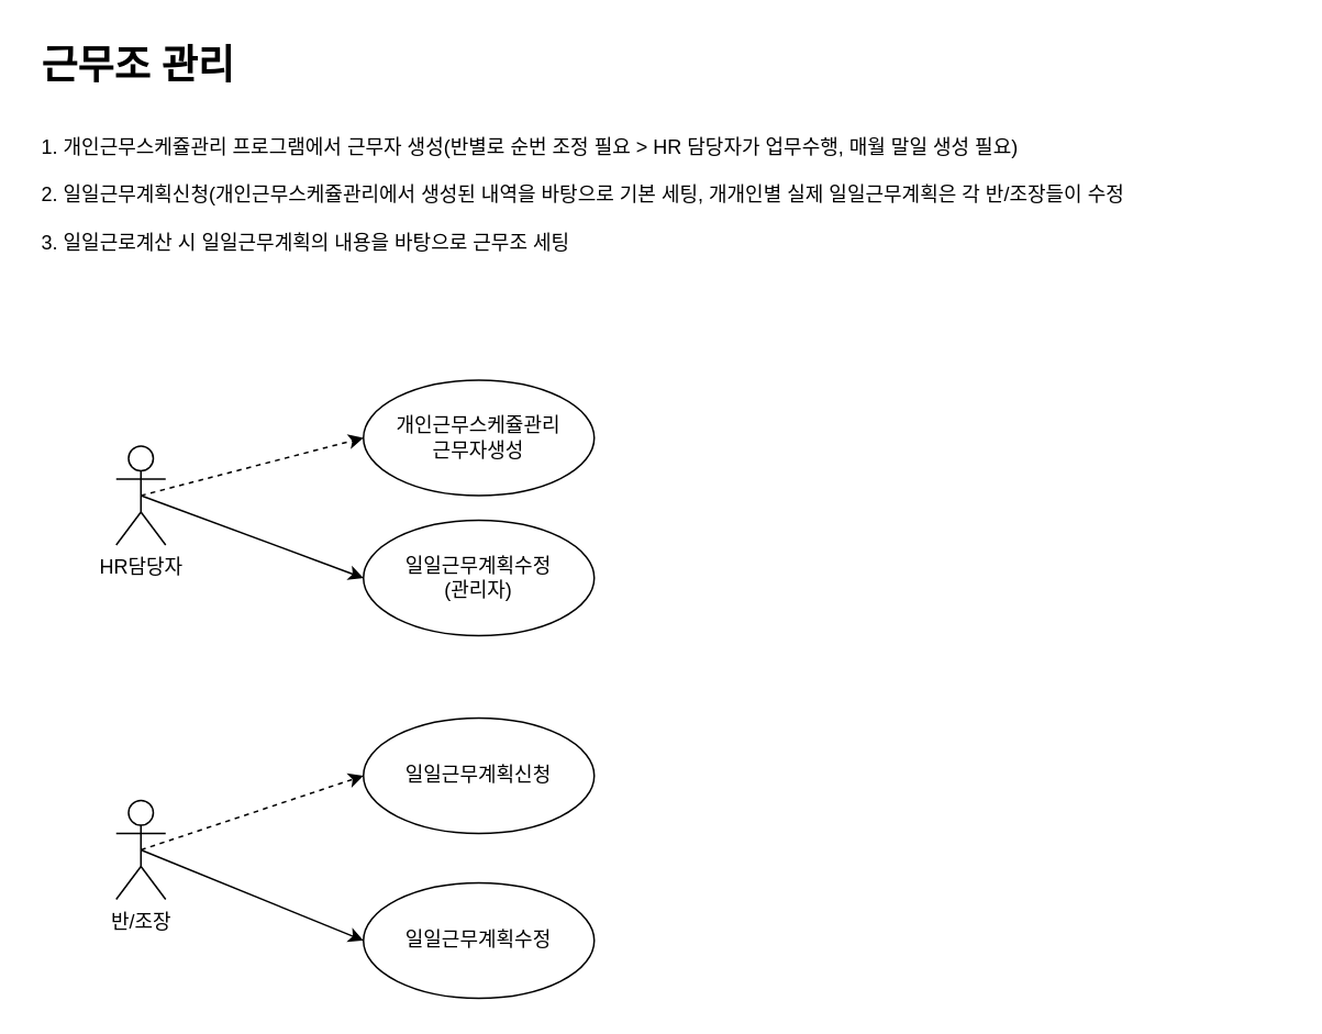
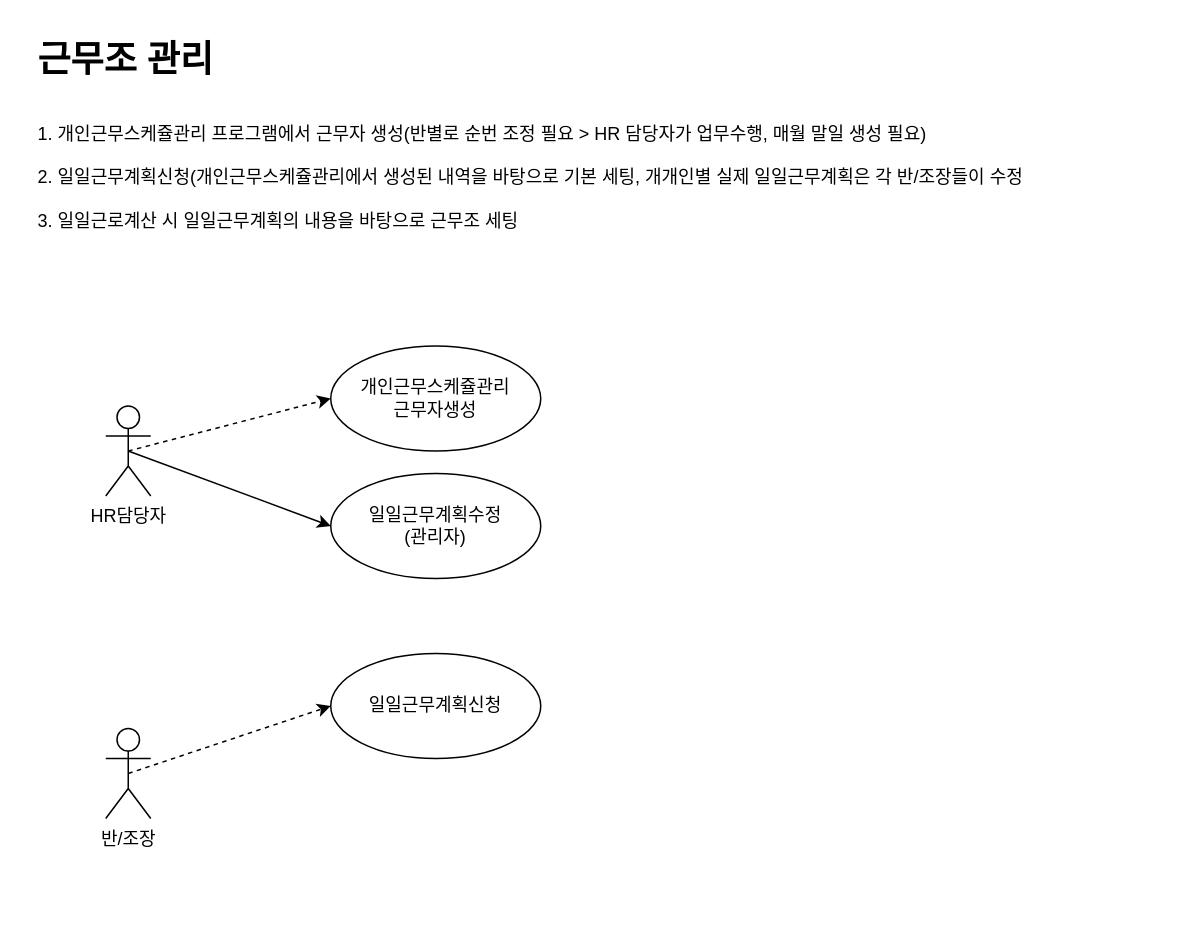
- <mxCell id="12" value="" style="endArrow=classic;html=1;entryX=0;entryY=0.5;entryDx=0;entryDy=0;exitX=0.5;exitY=0.5;exitDx=0;exitDy=0;exitPerimeter=0;" parent="1" source="6" target="9" edge="1"><mxGeometry width="50" height="50" relative="1" as="geometry"><mxPoint x="100" y="480" as="sourcePoint" /><mxPoint x="230" y="480" as="targetPoint" /></mxGeometry></mxCell>
- <mxCell id="9" value="일일근무계획수정" style="ellipse;whiteSpace=wrap;html=1;" parent="1" vertex="1"><mxGeometry x="220" y="535" width="140" height="70" as="geometry" /></mxCell>
